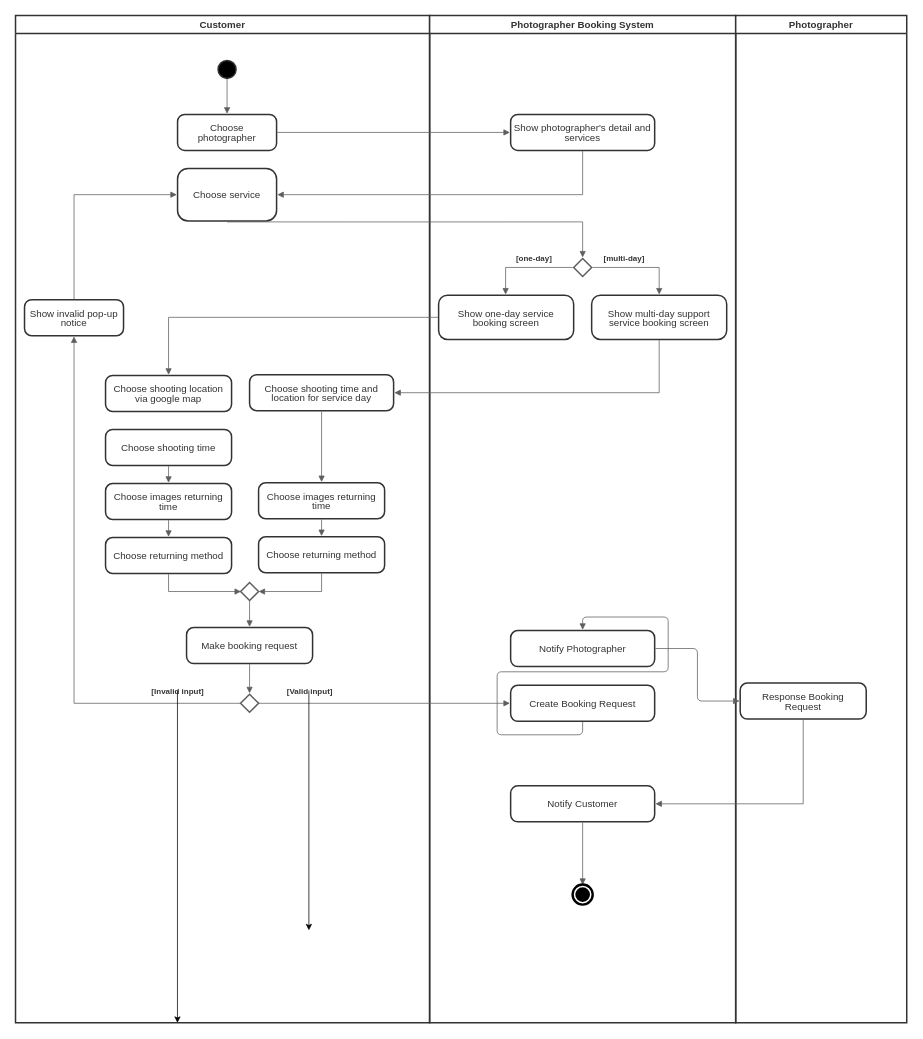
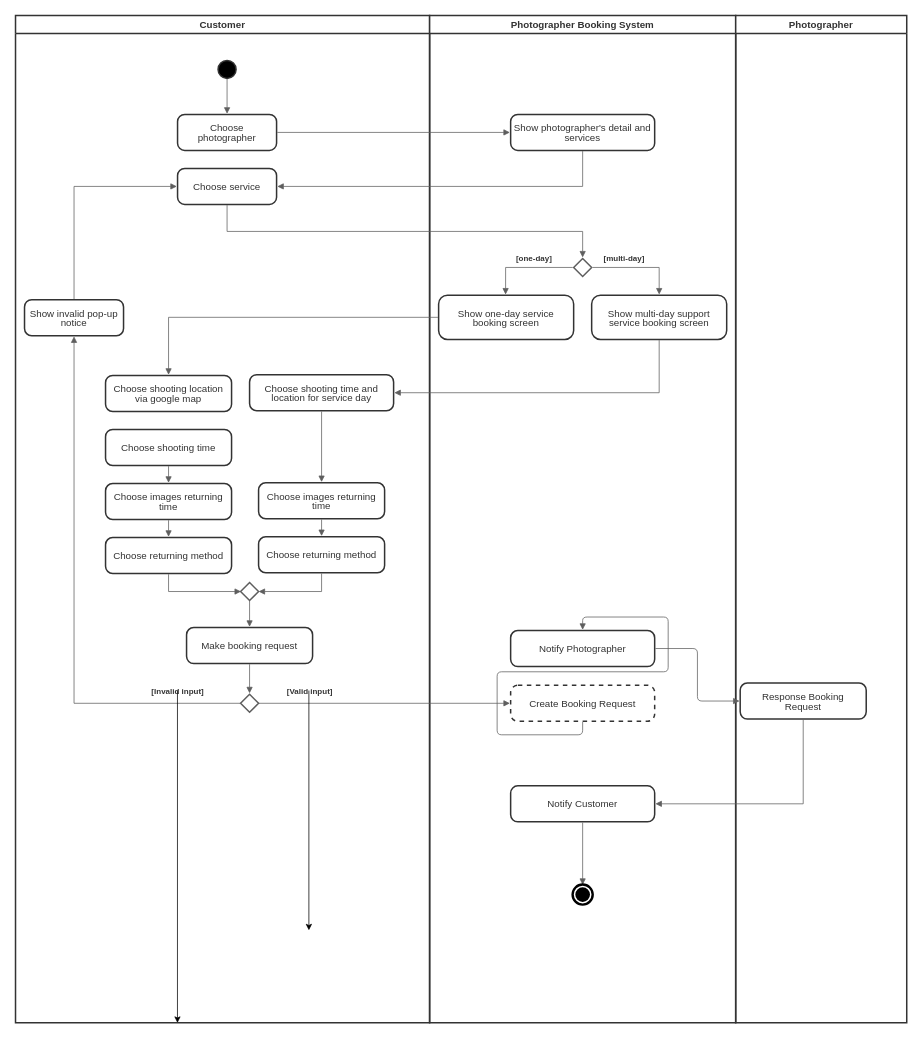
- <mxCell id="19" value="&lt;div style=&quot;display: flex; justify-content: center; text-align: center; align-items: baseline; font-size: 0; line-height: 1;&quot;&gt;&lt;span style=&quot;font-size:11px;&quot;&gt;&lt;span style=&quot;font-size:13px;color:#333333;&quot;&gt;Choose service&lt;/span&gt;&lt;/span&gt;&lt;/div&gt;" style="rounded=1;arcSize=20;whiteSpace=wrap;overflow=block;blockSpacing=1;html=1;fontSize=11;spacing=4;strokeOpacity=100;strokeWidth=2;fontFamily=Helvetica;strokeColor=#333333;" parent="1" vertex="1"><mxGeometry x="236" y="224" width="132" height="70" as="geometry" /></mxCell>
+ <mxCell id="19" value="&lt;div style=&quot;display: flex; justify-content: center; text-align: center; align-items: baseline; font-size: 0; line-height: 1;&quot;&gt;&lt;span style=&quot;font-size:11px;&quot;&gt;&lt;span style=&quot;font-size:13px;color:#333333;&quot;&gt;Choose service&lt;/span&gt;&lt;/span&gt;&lt;/div&gt;" style="rounded=1;arcSize=20;whiteSpace=wrap;overflow=block;blockSpacing=1;html=1;fontSize=11;spacing=4;strokeOpacity=100;strokeWidth=2;fontFamily=Helvetica;strokeColor=#333333;" parent="1" vertex="1"><mxGeometry x="236" y="224" width="132" height="48" as="geometry" /></mxCell>
- <mxCell id="51" value="&lt;div style=&quot;display: flex; justify-content: center; text-align: center; align-items: baseline; font-size: 0; line-height: 1;&quot;&gt;&lt;span style=&quot;font-size:11px;&quot;&gt;&lt;span style=&quot;font-size:13px;color:#333333;&quot;&gt;Create Booking Request&lt;/span&gt;&lt;/span&gt;&lt;/div&gt;" style="rounded=1;arcSize=20;whiteSpace=wrap;overflow=block;blockSpacing=1;html=1;fontSize=11;spacing=4;strokeOpacity=100;strokeWidth=2;fontFamily=Helvetica;strokeColor=#333333;" parent="1" vertex="1"><mxGeometry x="680" y="913" width="192" height="48" as="geometry" /></mxCell>
+ <mxCell id="51" value="&lt;div style=&quot;display: flex; justify-content: center; text-align: center; align-items: baseline; font-size: 0; line-height: 1;&quot;&gt;&lt;span style=&quot;font-size:11px;&quot;&gt;&lt;span style=&quot;font-size:13px;color:#333333;&quot;&gt;Create Booking Request&lt;/span&gt;&lt;/span&gt;&lt;/div&gt;" style="rounded=1;arcSize=20;whiteSpace=wrap;overflow=block;blockSpacing=1;html=1;fontSize=11;spacing=4;strokeOpacity=100;strokeWidth=2;fontFamily=Helvetica;strokeColor=#333333;dashed=1;" parent="1" vertex="1"><mxGeometry x="680" y="913" width="192" height="48" as="geometry" /></mxCell>
